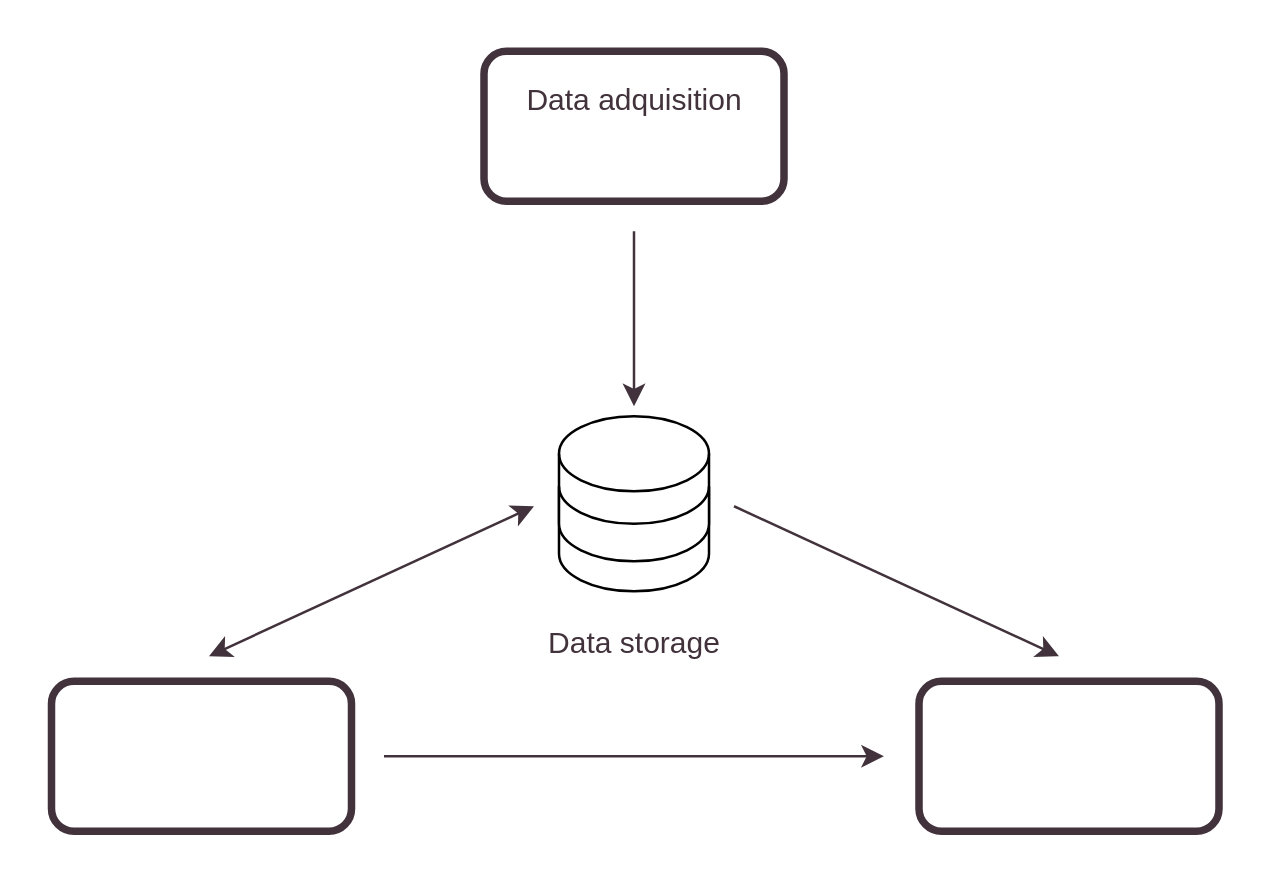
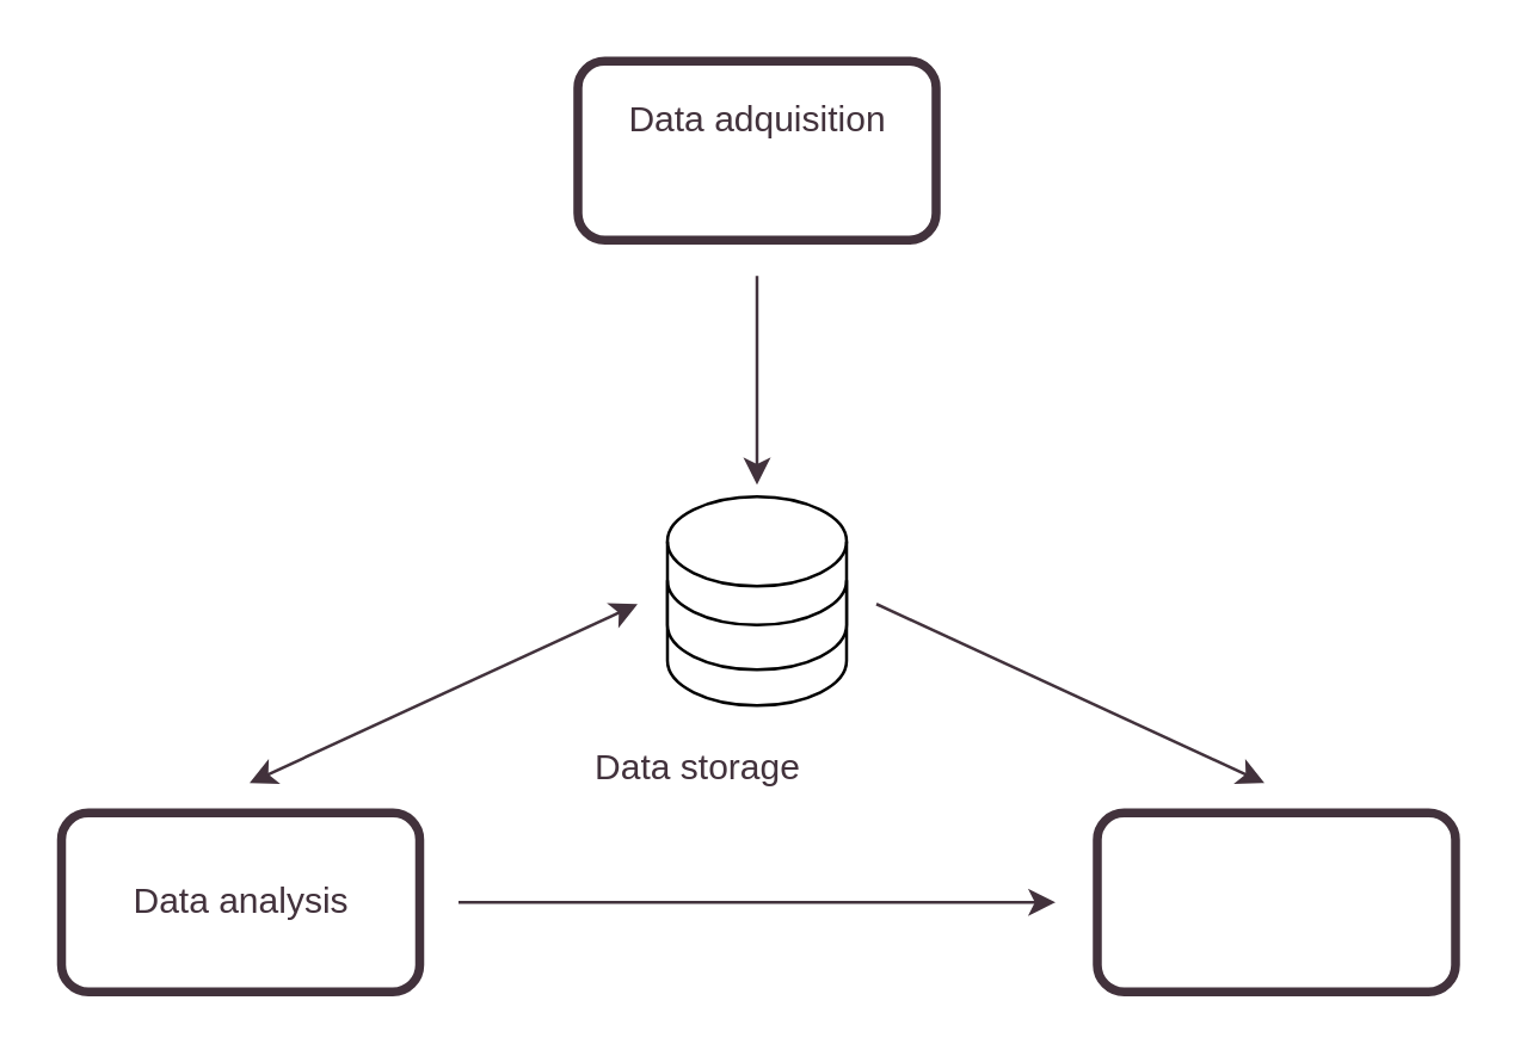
- <mxCell id="12" value="&lt;font color=&quot;#42323c&quot;&gt;Data storage&lt;/font&gt;" style="text;html=1;align=center;verticalAlign=middle;resizable=0;points=[];autosize=1;strokeColor=none;fillColor=none;" parent="1" vertex="1"><mxGeometry x="208" y="242" width="90" height="30" as="geometry" /></mxCell>
+ <mxCell id="12" value="&lt;font color=&quot;#42323c&quot;&gt;Data storage&lt;/font&gt;" style="text;html=1;align=center;verticalAlign=middle;resizable=0;points=[];autosize=1;strokeColor=none;fillColor=none;" parent="1" vertex="1"><mxGeometry x="188" y="242" width="90" height="30" as="geometry" /></mxCell>
+ <mxCell id="11" value="&lt;font color=&quot;#42323c&quot;&gt;Data analysis&lt;/font&gt;" style="text;html=1;align=center;verticalAlign=middle;resizable=0;points=[];autosize=1;strokeColor=none;fillColor=none;" parent="1" vertex="1"><mxGeometry x="30" y="287" width="100" height="30" as="geometry" /></mxCell>
